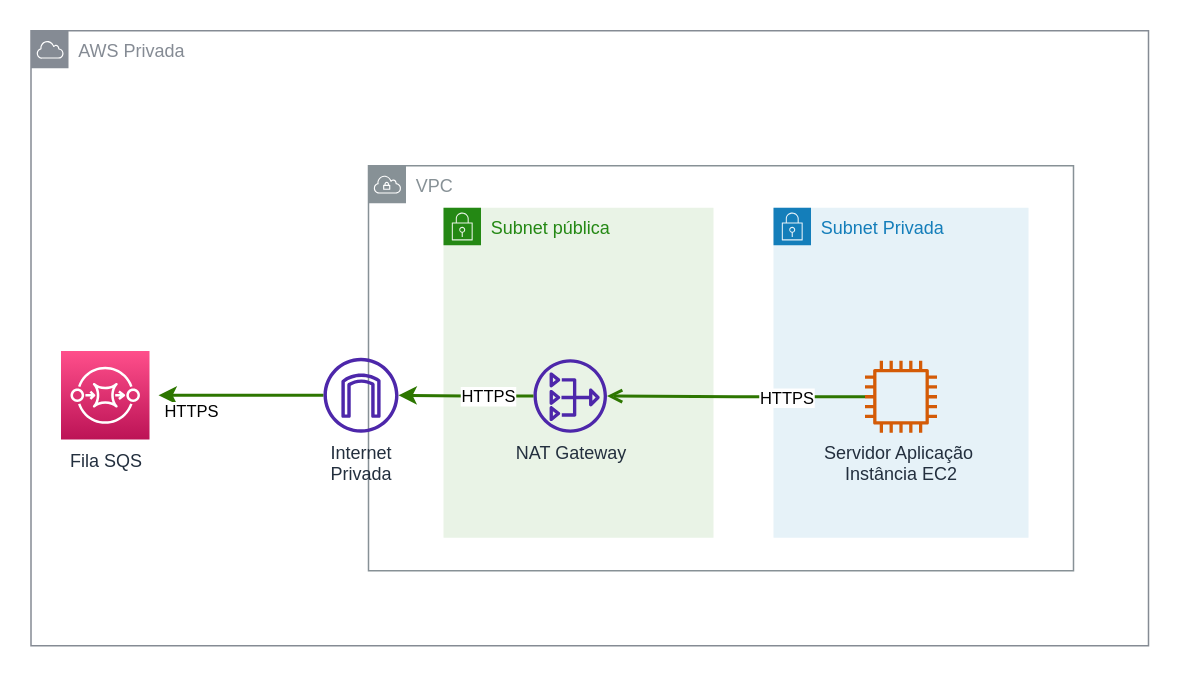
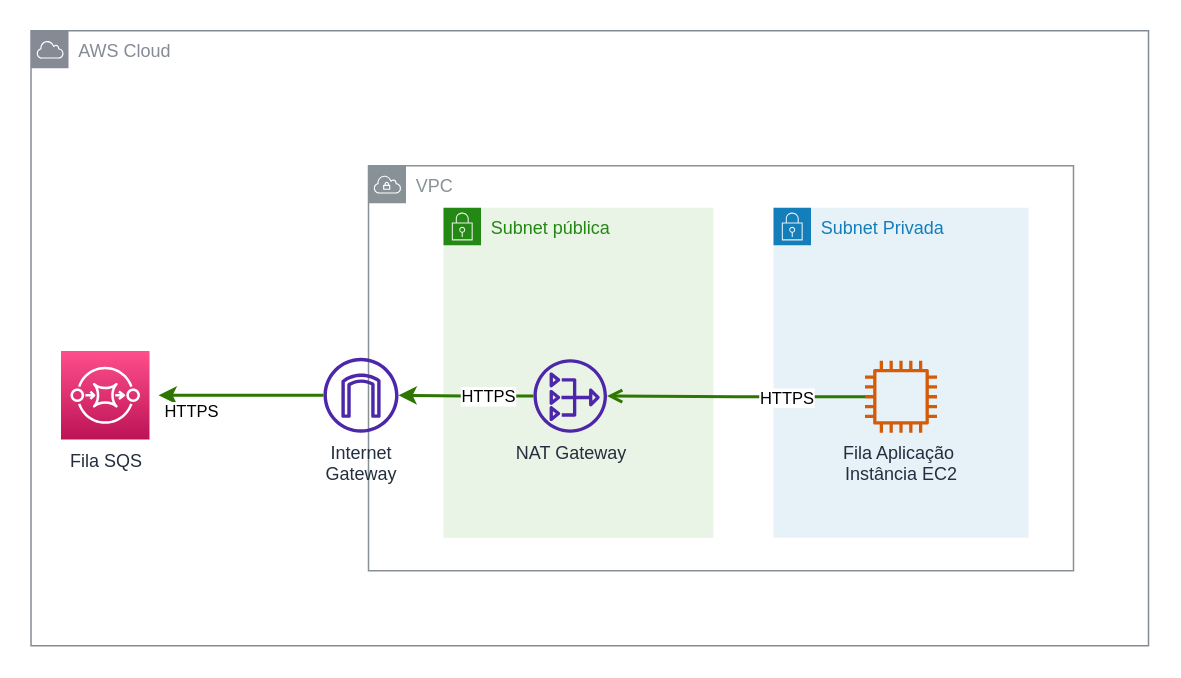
- <mxCell id="2" value="AWS Privada" style="sketch=0;outlineConnect=0;gradientColor=none;html=1;whiteSpace=wrap;fontSize=12;fontStyle=0;shape=mxgraph.aws4.group;grIcon=mxgraph.aws4.group_aws_cloud;strokeColor=#858B94;fillColor=none;verticalAlign=top;align=left;spacingLeft=30;fontColor=#858B94;dashed=0;" parent="1" vertex="1"><mxGeometry x="20" y="20" width="745" height="410" as="geometry" /></mxCell>
+ <mxCell id="2" value="AWS Cloud" style="sketch=0;outlineConnect=0;gradientColor=none;html=1;whiteSpace=wrap;fontSize=12;fontStyle=0;shape=mxgraph.aws4.group;grIcon=mxgraph.aws4.group_aws_cloud;strokeColor=#858B94;fillColor=none;verticalAlign=top;align=left;spacingLeft=30;fontColor=#858B94;dashed=0;" parent="1" vertex="1"><mxGeometry x="20" y="20" width="745" height="410" as="geometry" /></mxCell>
- <mxCell id="8" value="Internet&lt;br&gt;Privada" style="sketch=0;outlineConnect=0;fontColor=#232F3E;gradientColor=none;fillColor=#4D27AA;strokeColor=none;dashed=0;verticalLabelPosition=bottom;verticalAlign=top;align=center;html=1;fontSize=12;fontStyle=0;aspect=fixed;pointerEvents=1;shape=mxgraph.aws4.internet_gateway;" parent="1" vertex="1"><mxGeometry x="215" y="238" width="50" height="50" as="geometry" /></mxCell>
+ <mxCell id="8" value="Internet&lt;br&gt;Gateway" style="sketch=0;outlineConnect=0;fontColor=#232F3E;gradientColor=none;fillColor=#4D27AA;strokeColor=none;dashed=0;verticalLabelPosition=bottom;verticalAlign=top;align=center;html=1;fontSize=12;fontStyle=0;aspect=fixed;pointerEvents=1;shape=mxgraph.aws4.internet_gateway;" parent="1" vertex="1"><mxGeometry x="215" y="238" width="50" height="50" as="geometry" /></mxCell>
- <mxCell id="10" value="Servidor Aplicação&amp;nbsp;&lt;br&gt;Instância EC2" style="sketch=0;outlineConnect=0;fontColor=#232F3E;gradientColor=none;fillColor=#D45B07;strokeColor=none;dashed=0;verticalLabelPosition=bottom;verticalAlign=top;align=center;html=1;fontSize=12;fontStyle=0;aspect=fixed;pointerEvents=1;shape=mxgraph.aws4.instance2;" parent="9" vertex="1"><mxGeometry x="61" y="102" width="48" height="48" as="geometry" /></mxCell>
+ <mxCell id="10" value="Fila Aplicação&amp;nbsp;&lt;br&gt;Instância EC2" style="sketch=0;outlineConnect=0;fontColor=#232F3E;gradientColor=none;fillColor=#D45B07;strokeColor=none;dashed=0;verticalLabelPosition=bottom;verticalAlign=top;align=center;html=1;fontSize=12;fontStyle=0;aspect=fixed;pointerEvents=1;shape=mxgraph.aws4.instance2;" parent="9" vertex="1"><mxGeometry x="61" y="102" width="48" height="48" as="geometry" /></mxCell>
